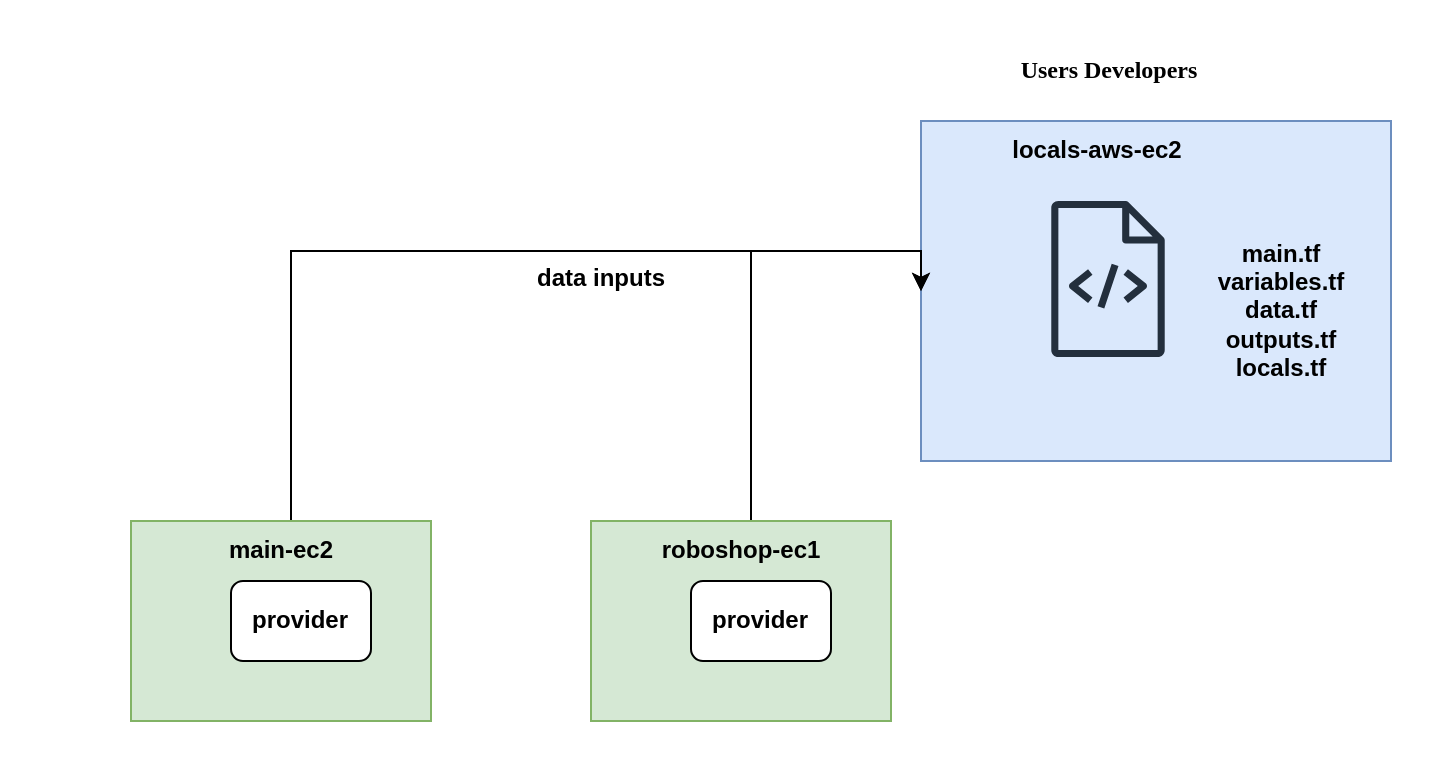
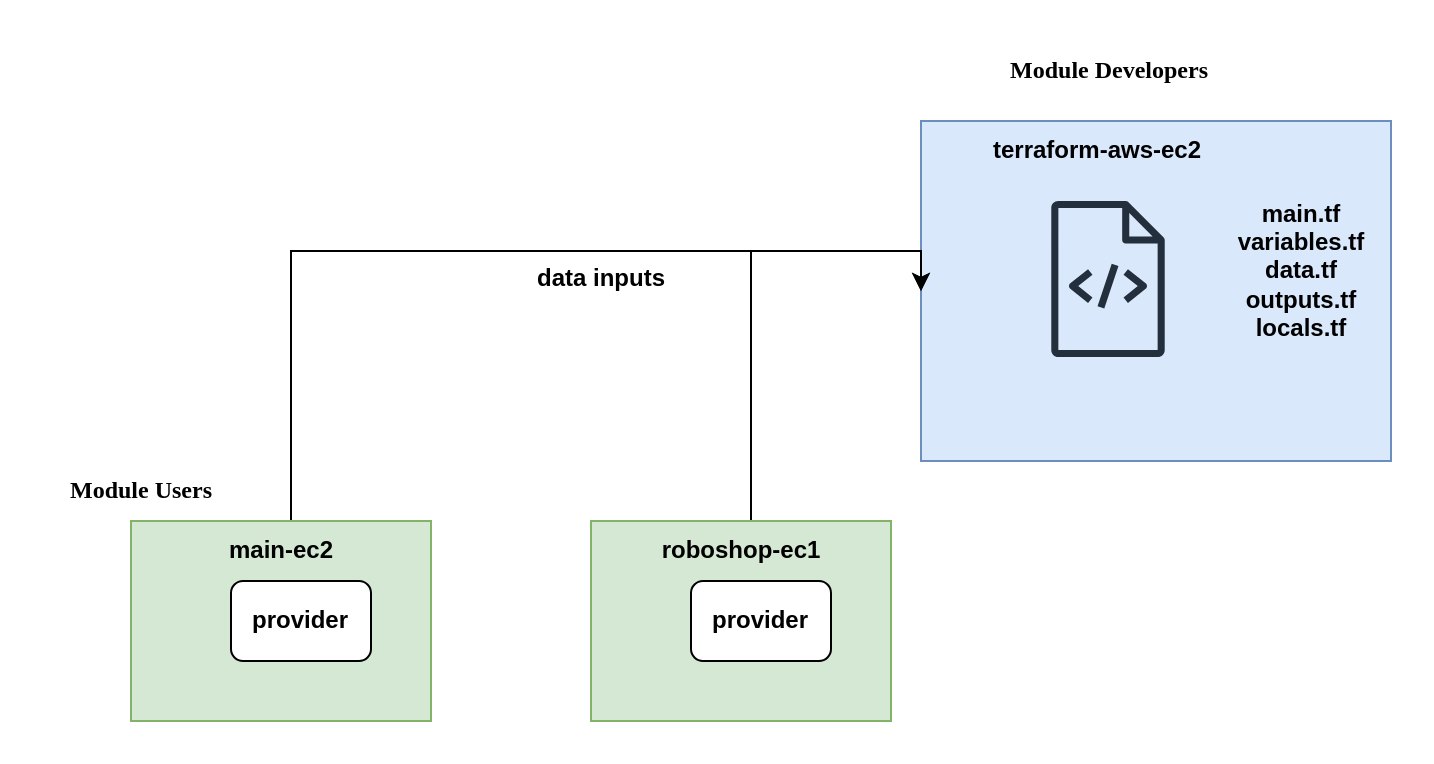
- <mxCell id="14" value="&lt;b&gt;&lt;font face=&quot;Comic Sans MS&quot;&gt;Users Developers&lt;/font&gt;&lt;/b&gt;" style="text;html=1;align=center;verticalAlign=middle;resizable=0;points=[];autosize=1;strokeColor=none;fillColor=none;" parent="1" vertex="1"><mxGeometry x="488.5" y="20" width="130" height="30" as="geometry" /></mxCell>
+ <mxCell id="14" value="&lt;b&gt;&lt;font face=&quot;Comic Sans MS&quot;&gt;Module Developers&lt;/font&gt;&lt;/b&gt;" style="text;html=1;align=center;verticalAlign=middle;resizable=0;points=[];autosize=1;strokeColor=none;fillColor=none;" parent="1" vertex="1"><mxGeometry x="488.5" y="20" width="130" height="30" as="geometry" /></mxCell>
- <mxCell id="3" value="&lt;b&gt;locals-aws-ec2&lt;/b&gt;" style="text;html=1;align=center;verticalAlign=middle;resizable=0;points=[];autosize=1;strokeColor=none;fillColor=none;" parent="1" vertex="1"><mxGeometry x="482.5" y="60" width="130" height="30" as="geometry" /></mxCell>
+ <mxCell id="3" value="&lt;b&gt;terraform-aws-ec2&lt;/b&gt;" style="text;html=1;align=center;verticalAlign=middle;resizable=0;points=[];autosize=1;strokeColor=none;fillColor=none;" parent="1" vertex="1"><mxGeometry x="482.5" y="60" width="130" height="30" as="geometry" /></mxCell>
- <mxCell id="16" value="&lt;b&gt;main.tf&lt;/b&gt;&lt;div&gt;&lt;b&gt;variables.tf&lt;/b&gt;&lt;/div&gt;&lt;div&gt;&lt;b&gt;data.tf&lt;/b&gt;&lt;/div&gt;&lt;div&gt;&lt;b&gt;outputs.tf&lt;/b&gt;&lt;/div&gt;&lt;div&gt;&lt;b&gt;locals.tf&lt;/b&gt;&lt;/div&gt;" style="text;html=1;align=center;verticalAlign=middle;resizable=0;points=[];autosize=1;strokeColor=none;fillColor=none;" vertex="1" parent="1"><mxGeometry x="595" y="110" width="90" height="90" as="geometry" /></mxCell>
+ <mxCell id="16" value="&lt;b&gt;main.tf&lt;/b&gt;&lt;div&gt;&lt;b&gt;variables.tf&lt;/b&gt;&lt;/div&gt;&lt;div&gt;&lt;b&gt;data.tf&lt;/b&gt;&lt;/div&gt;&lt;div&gt;&lt;b&gt;outputs.tf&lt;/b&gt;&lt;/div&gt;&lt;div&gt;&lt;b&gt;locals.tf&lt;/b&gt;&lt;/div&gt;" style="text;html=1;align=center;verticalAlign=middle;resizable=0;points=[];autosize=1;strokeColor=none;fillColor=none;" vertex="1" parent="1"><mxGeometry x="605" y="90" width="90" height="90" as="geometry" /></mxCell>
+ <mxCell id="15" value="&lt;b&gt;&lt;font face=&quot;Comic Sans MS&quot;&gt;Module Users&lt;/font&gt;&lt;/b&gt;" style="text;html=1;align=center;verticalAlign=middle;resizable=0;points=[];autosize=1;strokeColor=none;fillColor=none;" parent="1" vertex="1"><mxGeometry x="20" y="230" width="100" height="30" as="geometry" /></mxCell>
